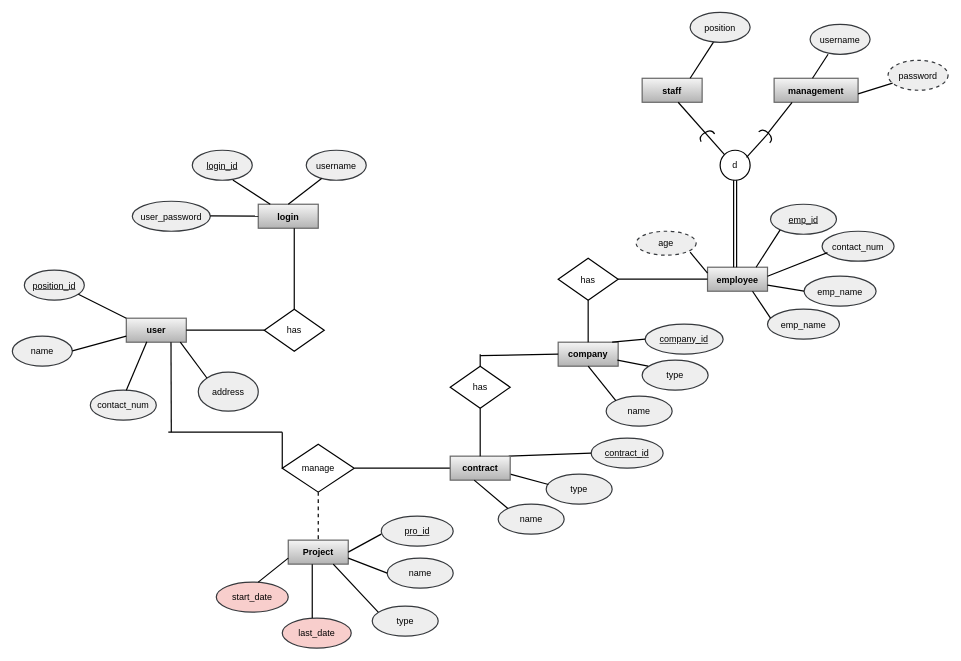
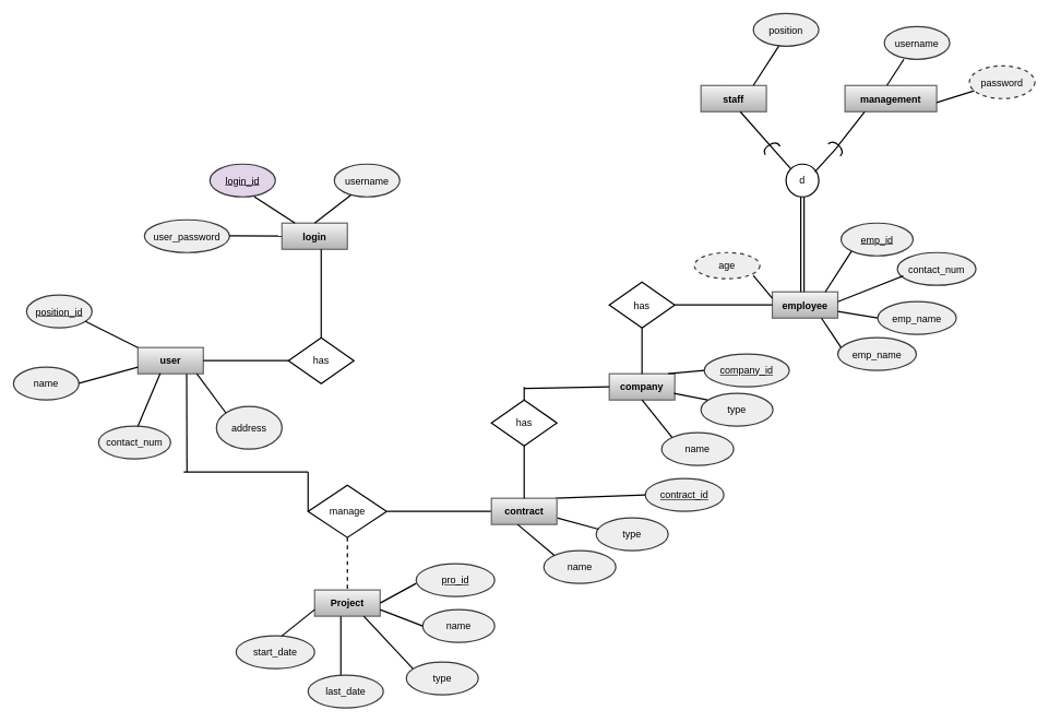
- <mxCell id="5" value="&lt;font style=&quot;font-size: 15px;&quot;&gt;login_id&lt;/font&gt;" style="ellipse;whiteSpace=wrap;html=1;align=center;fontStyle=4;fillColor=#eeeeee;strokeColor=#36393d;strokeWidth=2;" vertex="1" parent="1"><mxGeometry x="320" y="250" width="100" height="50" as="geometry" /></mxCell>
+ <mxCell id="5" value="&lt;font style=&quot;font-size: 15px;&quot;&gt;login_id&lt;/font&gt;" style="ellipse;whiteSpace=wrap;html=1;align=center;fontStyle=4;fillColor=#e1d5e7;strokeColor=#36393d;strokeWidth=2;" vertex="1" parent="1"><mxGeometry x="320" y="250" width="100" height="50" as="geometry" /></mxCell>
- <mxCell id="35" value="&lt;font style=&quot;font-size: 15px;&quot;&gt;start_date&lt;/font&gt;" style="ellipse;whiteSpace=wrap;html=1;align=center;strokeWidth=2;fillColor=#f8cecc;strokeColor=#36393d;" vertex="1" parent="1"><mxGeometry x="360" y="970" width="120" height="50" as="geometry" /></mxCell>
+ <mxCell id="35" value="&lt;font style=&quot;font-size: 15px;&quot;&gt;start_date&lt;/font&gt;" style="ellipse;whiteSpace=wrap;html=1;align=center;strokeWidth=2;fillColor=#eeeeee;strokeColor=#36393d;" vertex="1" parent="1"><mxGeometry x="360" y="970" width="120" height="50" as="geometry" /></mxCell>
- <mxCell id="36" value="&lt;font style=&quot;font-size: 15px;&quot;&gt;last_date&lt;/font&gt;" style="ellipse;whiteSpace=wrap;html=1;align=center;strokeWidth=2;fillColor=#f8cecc;strokeColor=#36393d;" vertex="1" parent="1"><mxGeometry x="470" y="1030" width="115" height="50" as="geometry" /></mxCell>
+ <mxCell id="36" value="&lt;font style=&quot;font-size: 15px;&quot;&gt;last_date&lt;/font&gt;" style="ellipse;whiteSpace=wrap;html=1;align=center;strokeWidth=2;fillColor=#eeeeee;strokeColor=#36393d;" vertex="1" parent="1"><mxGeometry x="470" y="1030" width="115" height="50" as="geometry" /></mxCell>
